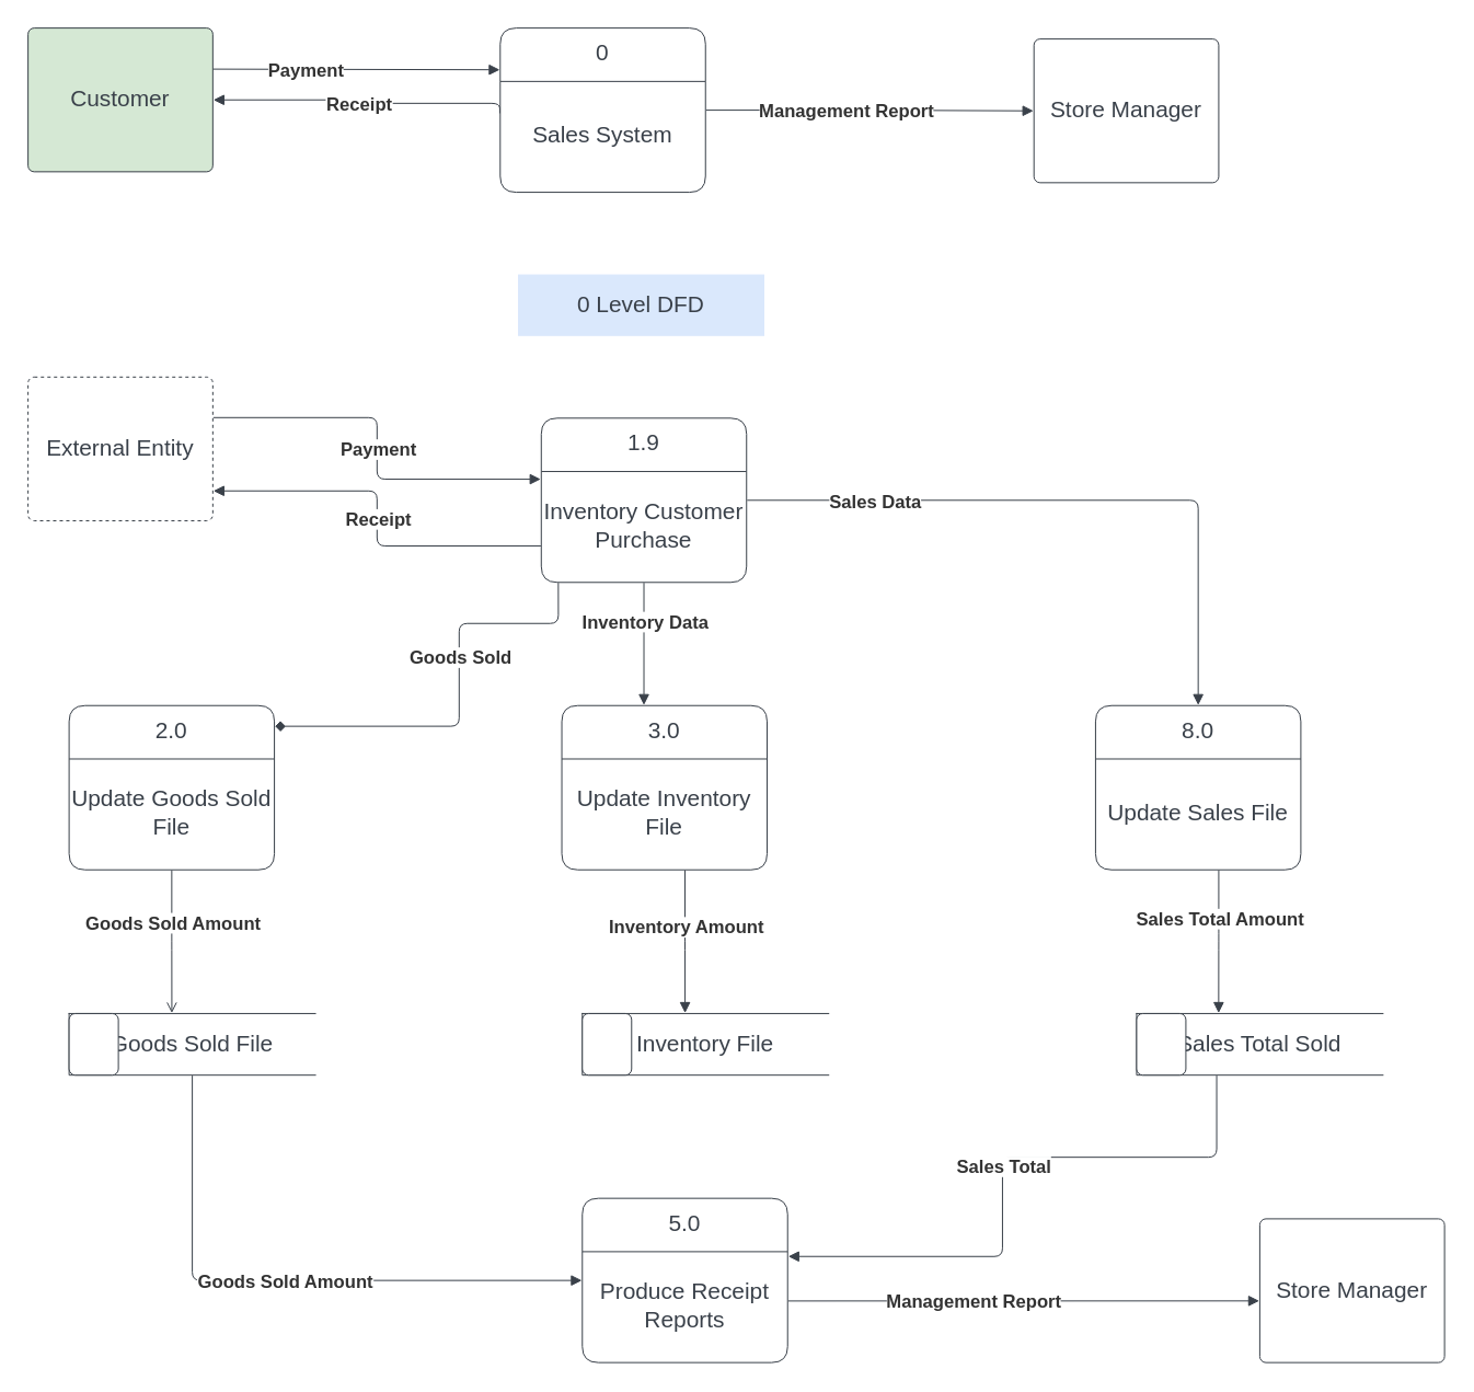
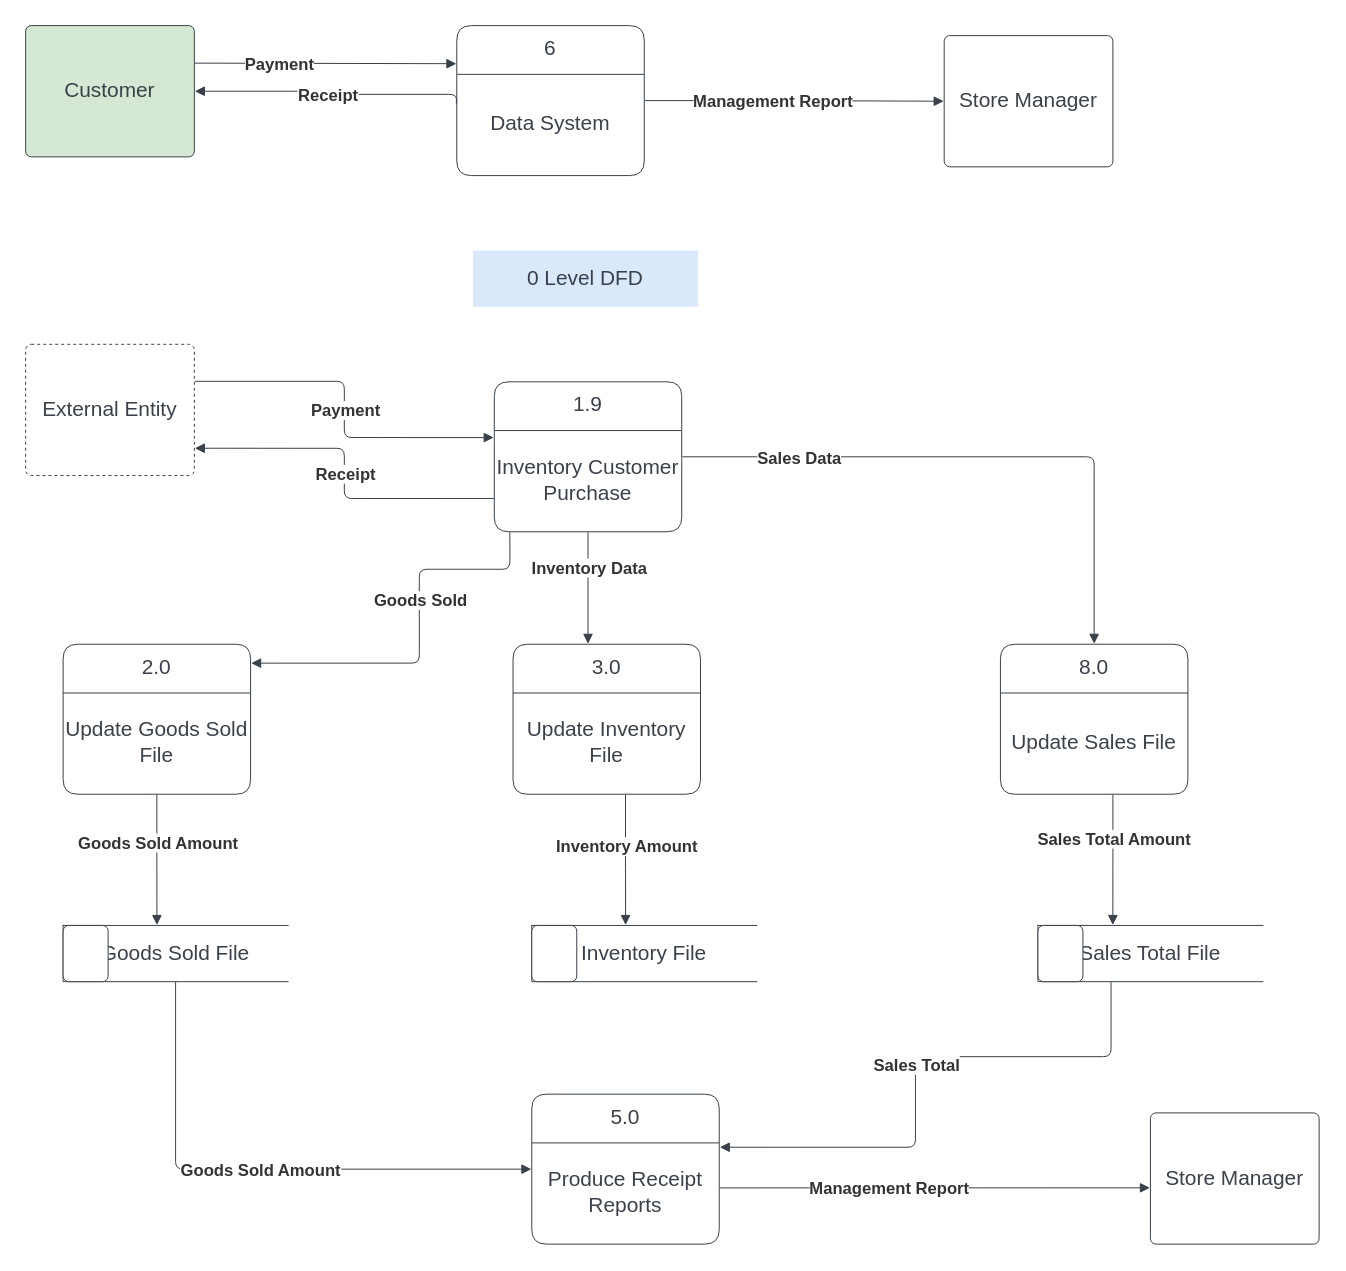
- <mxCell id="3" value="&lt;div style=&quot;display: flex; justify-content: center; text-align: center; align-items: baseline; font-size: 0; line-height: 1.25;margin-top: -2px;&quot;&gt;&lt;span&gt;&lt;span style=&quot;font-size:16.7px;color:#3a414a;&quot;&gt;0&lt;/span&gt;&lt;/span&gt;&lt;/div&gt;" style="shape=swimlane;html=1;rounded=1;arcSize=10;collapsible=0;fontStyle=0;startSize=39;whiteSpace=wrap;overflow=block;blockSpacing=1;fontSize=13;spacing=0;strokeColor=#3a414a;strokeOpacity=100;strokeWidth=0.8;" vertex="1" parent="1"><mxGeometry x="365" y="20" width="150" height="120" as="geometry" /></mxCell>
+ <mxCell id="3" value="&lt;div style=&quot;display: flex; justify-content: center; text-align: center; align-items: baseline; font-size: 0; line-height: 1.25;margin-top: -2px;&quot;&gt;&lt;span&gt;&lt;span style=&quot;font-size:16.7px;color:#3a414a;&quot;&gt;6&lt;/span&gt;&lt;/span&gt;&lt;/div&gt;" style="shape=swimlane;html=1;rounded=1;arcSize=10;collapsible=0;fontStyle=0;startSize=39;whiteSpace=wrap;overflow=block;blockSpacing=1;fontSize=13;spacing=0;strokeColor=#3a414a;strokeOpacity=100;strokeWidth=0.8;" vertex="1" parent="1"><mxGeometry x="365" y="20" width="150" height="120" as="geometry" /></mxCell>
- <mxCell id="4" value="&lt;div style=&quot;display: flex; justify-content: center; text-align: center; align-items: baseline; font-size: 0; line-height: 1.25;margin-top: -2px;&quot;&gt;&lt;span&gt;&lt;span style=&quot;font-size:16.7px;color:#3a414a;&quot;&gt;Sales System&lt;/span&gt;&lt;/span&gt;&lt;/div&gt;" style="rounded=1;arcSize=10;strokeColor=none;fillColor=none;whiteSpace=wrap;overflow=block;blockSpacing=1;html=1;fontSize=13;spacing=0;strokeOpacity=100;strokeWidth=0.8;" vertex="1" parent="3"><mxGeometry y="39" width="150" height="81" as="geometry" /></mxCell>
+ <mxCell id="4" value="&lt;div style=&quot;display: flex; justify-content: center; text-align: center; align-items: baseline; font-size: 0; line-height: 1.25;margin-top: -2px;&quot;&gt;&lt;span&gt;&lt;span style=&quot;font-size:16.7px;color:#3a414a;&quot;&gt;Data System&lt;/span&gt;&lt;/span&gt;&lt;/div&gt;" style="rounded=1;arcSize=10;strokeColor=none;fillColor=none;whiteSpace=wrap;overflow=block;blockSpacing=1;html=1;fontSize=13;spacing=0;strokeOpacity=100;strokeWidth=0.8;" vertex="1" parent="3"><mxGeometry y="39" width="150" height="81" as="geometry" /></mxCell>
- <mxCell id="36" value="" style="html=1;jettySize=18;whiteSpace=wrap;fontSize=13;strokeColor=#3a414a;strokeOpacity=100;strokeWidth=0.8;rounded=1;arcSize=12;edgeStyle=orthogonalEdgeStyle;startArrow=none;endArrow=diamond;endFill=1;exitX=0.083;exitY=1.003;exitPerimeter=0;entryX=1.003;entryY=0.126;entryPerimeter=0;" edge="1" parent="1" source="14" target="16"><mxGeometry width="100" height="100" relative="1" as="geometry"><Array as="points"><mxPoint x="407" y="455" /><mxPoint x="335" y="455" /><mxPoint x="335" y="530" /></Array></mxGeometry></mxCell>
+ <mxCell id="36" value="" style="html=1;jettySize=18;whiteSpace=wrap;fontSize=13;strokeColor=#3a414a;strokeOpacity=100;strokeWidth=0.8;rounded=1;arcSize=12;edgeStyle=orthogonalEdgeStyle;startArrow=none;endArrow=block;endFill=1;exitX=0.083;exitY=1.003;exitPerimeter=0;entryX=1.003;entryY=0.126;entryPerimeter=0;" edge="1" parent="1" source="14" target="16"><mxGeometry width="100" height="100" relative="1" as="geometry"><Array as="points"><mxPoint x="407" y="455" /><mxPoint x="335" y="455" /><mxPoint x="335" y="530" /></Array></mxGeometry></mxCell>
- <mxCell id="41" value="" style="html=1;jettySize=18;whiteSpace=wrap;fontSize=13;strokeColor=#3a414a;strokeOpacity=100;strokeWidth=0.8;rounded=1;arcSize=12;edgeStyle=orthogonalEdgeStyle;startArrow=none;endArrow=open;endFill=1;exitX=0.5;exitY=1.003;exitPerimeter=0;entryX=0.417;entryY=-0.008;entryPerimeter=0;" edge="1" parent="1" source="16" target="22"><mxGeometry width="100" height="100" relative="1" as="geometry"><Array as="points" /></mxGeometry></mxCell>
+ <mxCell id="41" value="" style="html=1;jettySize=18;whiteSpace=wrap;fontSize=13;strokeColor=#3a414a;strokeOpacity=100;strokeWidth=0.8;rounded=1;arcSize=12;edgeStyle=orthogonalEdgeStyle;startArrow=none;endArrow=block;endFill=1;exitX=0.5;exitY=1.003;exitPerimeter=0;entryX=0.417;entryY=-0.008;entryPerimeter=0;" edge="1" parent="1" source="16" target="22"><mxGeometry width="100" height="100" relative="1" as="geometry"><Array as="points" /></mxGeometry></mxCell>
- <mxCell id="26" value="Sales Total Sold" style="html=1;overflow=block;blockSpacing=1;shape=partialRectangle;right=0;whiteSpace=wrap;fontSize=16.7;fontColor=#3a414a;spacing=0;strokeColor=#3a414a;strokeOpacity=100;rounded=1;absoluteArcSize=1;arcSize=9;strokeWidth=0.8;" vertex="1" parent="1"><mxGeometry x="830" y="740" width="180" height="45" as="geometry" /></mxCell>
+ <mxCell id="26" value="Sales Total File" style="html=1;overflow=block;blockSpacing=1;shape=partialRectangle;right=0;whiteSpace=wrap;fontSize=16.7;fontColor=#3a414a;spacing=0;strokeColor=#3a414a;strokeOpacity=100;rounded=1;absoluteArcSize=1;arcSize=9;strokeWidth=0.8;" vertex="1" parent="1"><mxGeometry x="830" y="740" width="180" height="45" as="geometry" /></mxCell>
